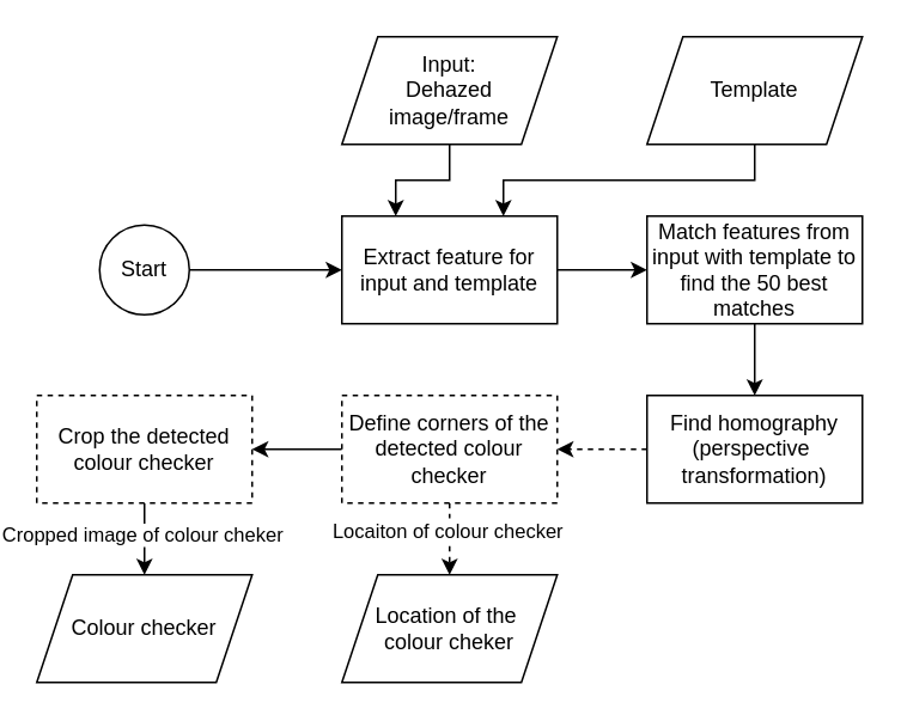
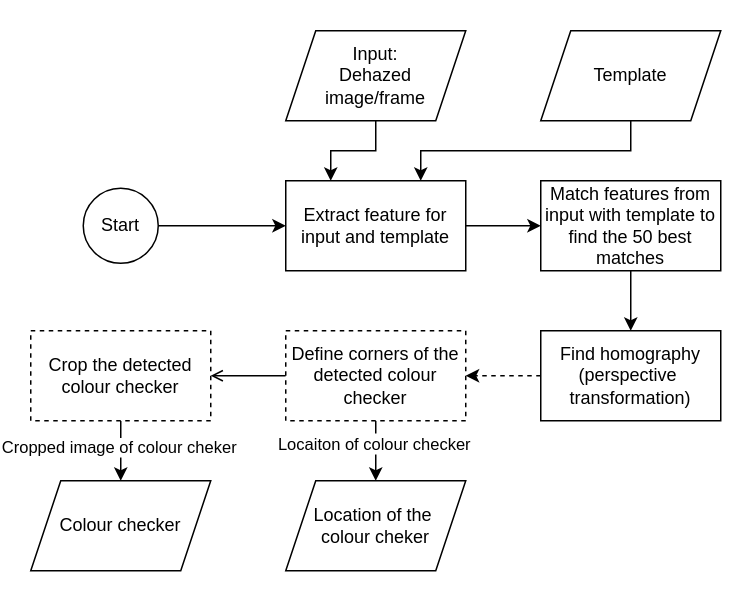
- <mxCell id="5" value="" style="edgeStyle=orthogonalEdgeStyle;rounded=0;orthogonalLoop=1;jettySize=auto;html=1;" parent="1" source="6" target="15" edge="1"><mxGeometry relative="1" as="geometry" /></mxCell>
+ <mxCell id="5" value="" style="edgeStyle=orthogonalEdgeStyle;rounded=0;orthogonalLoop=1;jettySize=auto;html=1;endArrow=open;" parent="1" source="6" target="15" edge="1"><mxGeometry relative="1" as="geometry" /></mxCell>
- <mxCell id="2" value="" style="edgeStyle=orthogonalEdgeStyle;rounded=0;orthogonalLoop=1;jettySize=auto;html=1;dashed=1;" parent="1" source="6" target="19" edge="1"><mxGeometry relative="1" as="geometry" /></mxCell>
+ <mxCell id="2" value="" style="edgeStyle=orthogonalEdgeStyle;rounded=0;orthogonalLoop=1;jettySize=auto;html=1;" parent="1" source="6" target="19" edge="1"><mxGeometry relative="1" as="geometry" /></mxCell>
